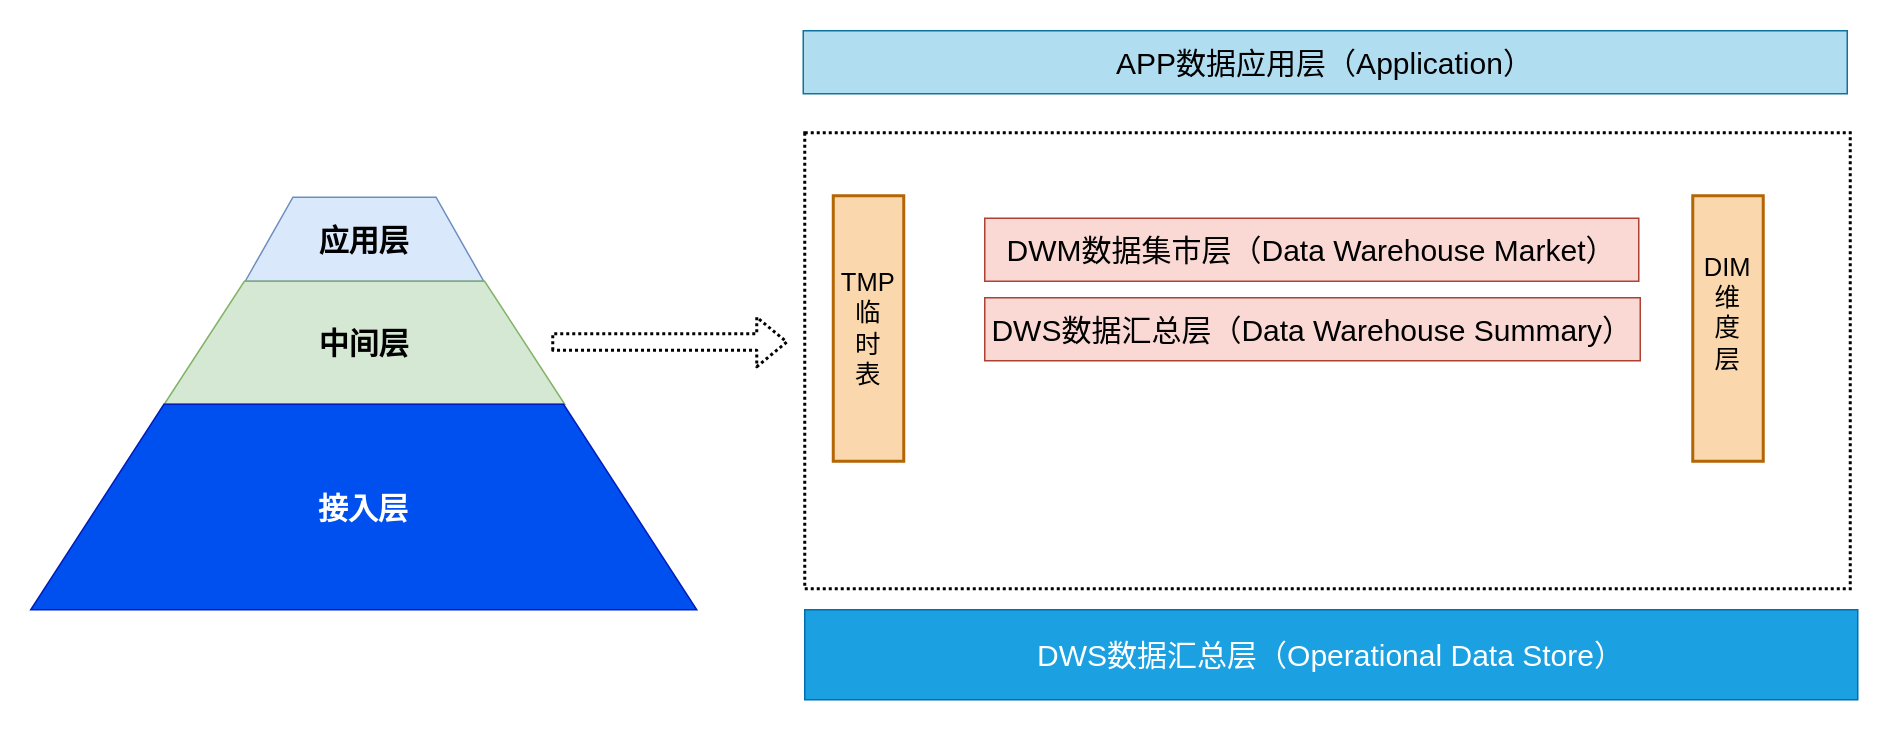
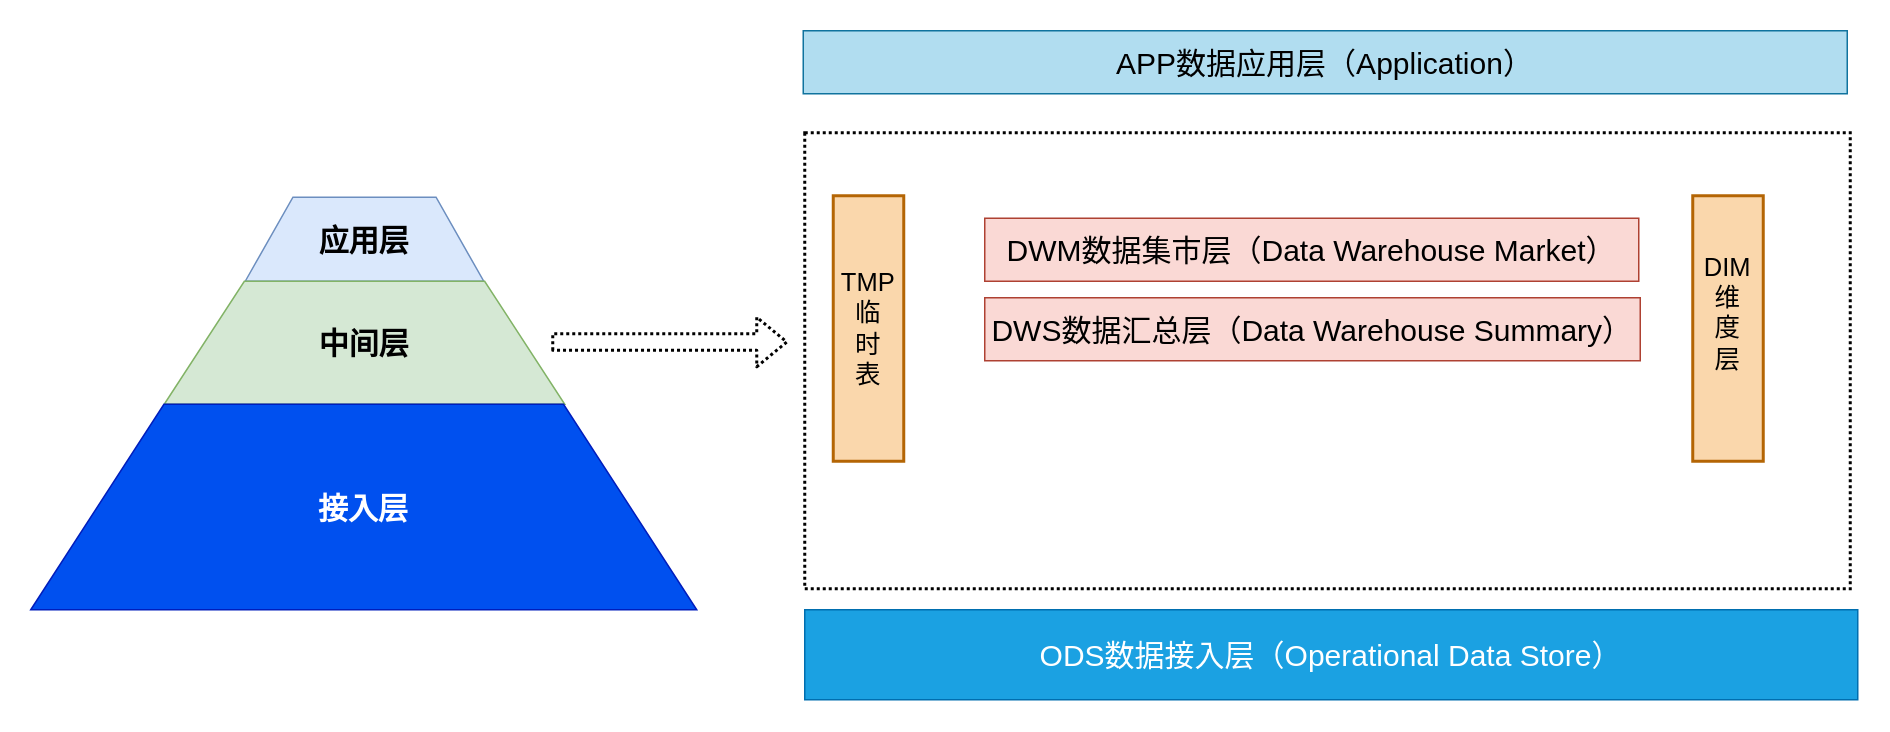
- <mxCell id="5" value="&lt;font style=&quot;font-size: 20px&quot;&gt;DWS数据汇总层（Operational Data Store）&lt;/font&gt;" style="rounded=0;whiteSpace=wrap;html=1;fillColor=#1ba1e2;strokeColor=#006EAF;fontColor=#ffffff;" vertex="1" parent="1"><mxGeometry x="536" y="406" width="702" height="60" as="geometry" /></mxCell>
+ <mxCell id="5" value="&lt;font style=&quot;font-size: 20px&quot;&gt;ODS数据接入层（Operational Data Store）&lt;/font&gt;" style="rounded=0;whiteSpace=wrap;html=1;fillColor=#1ba1e2;strokeColor=#006EAF;fontColor=#ffffff;" vertex="1" parent="1"><mxGeometry x="536" y="406" width="702" height="60" as="geometry" /></mxCell>
